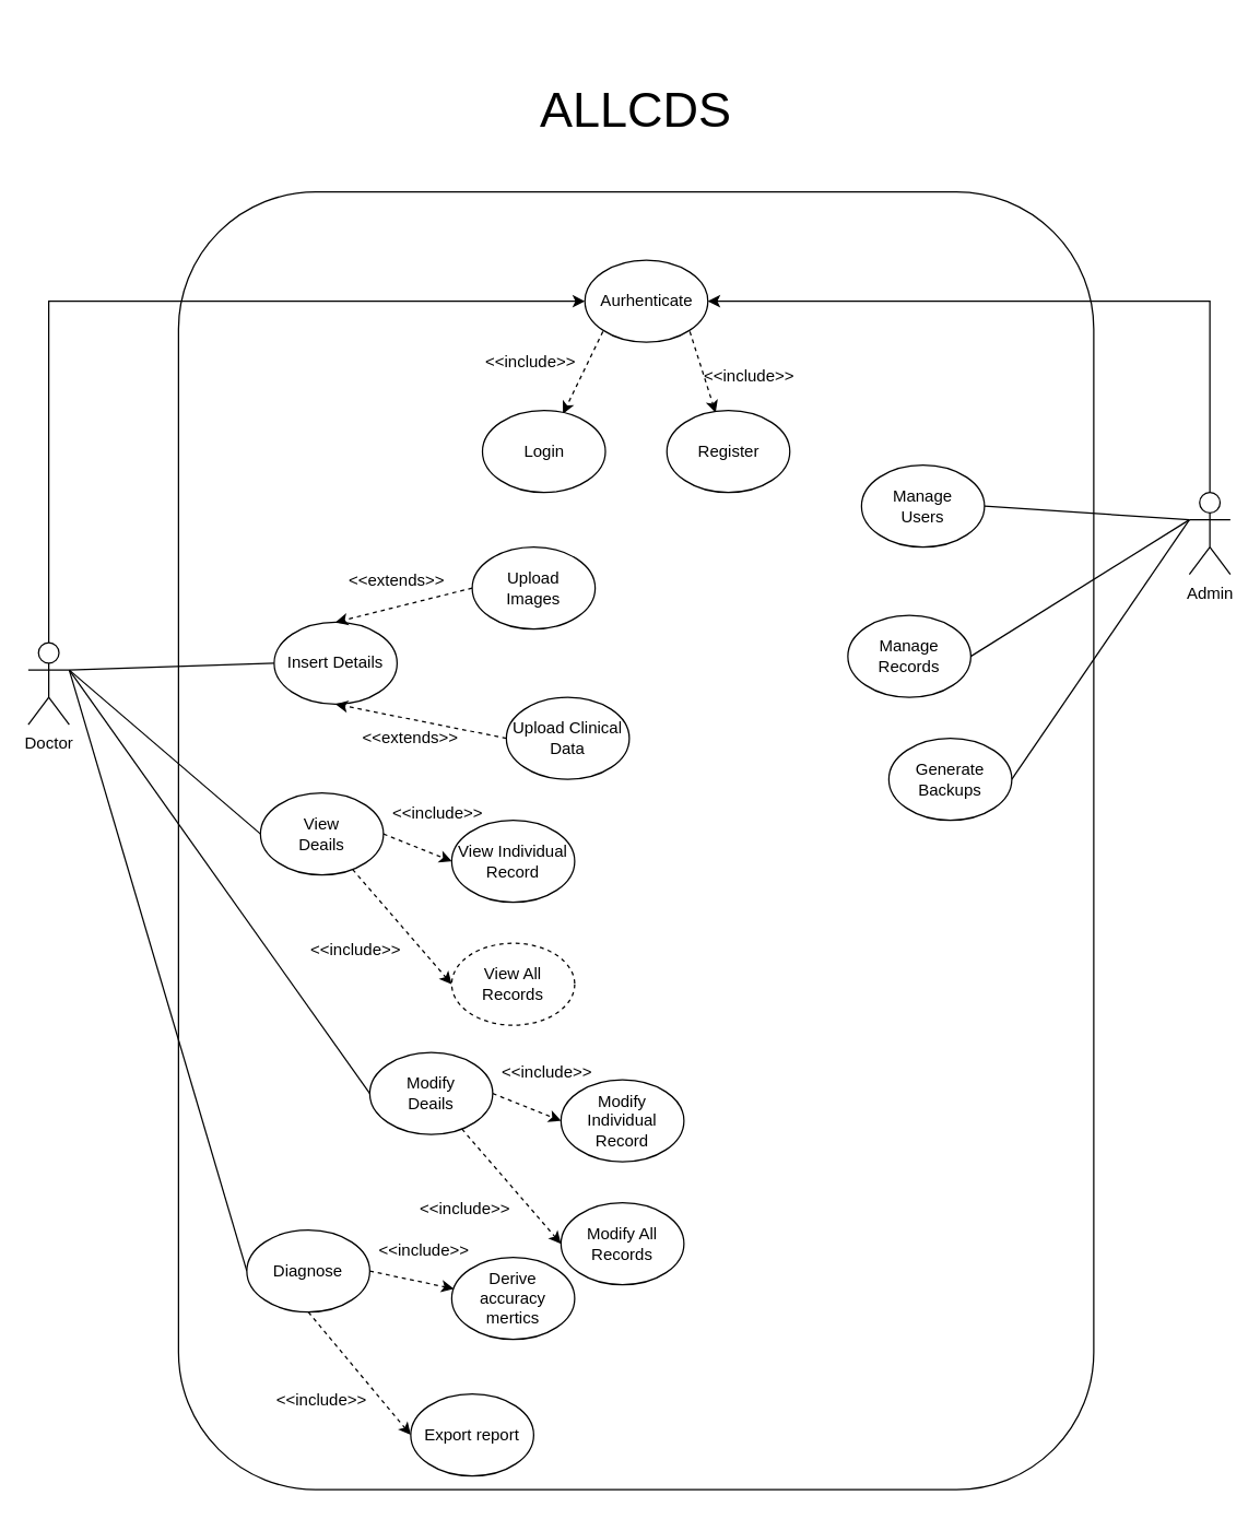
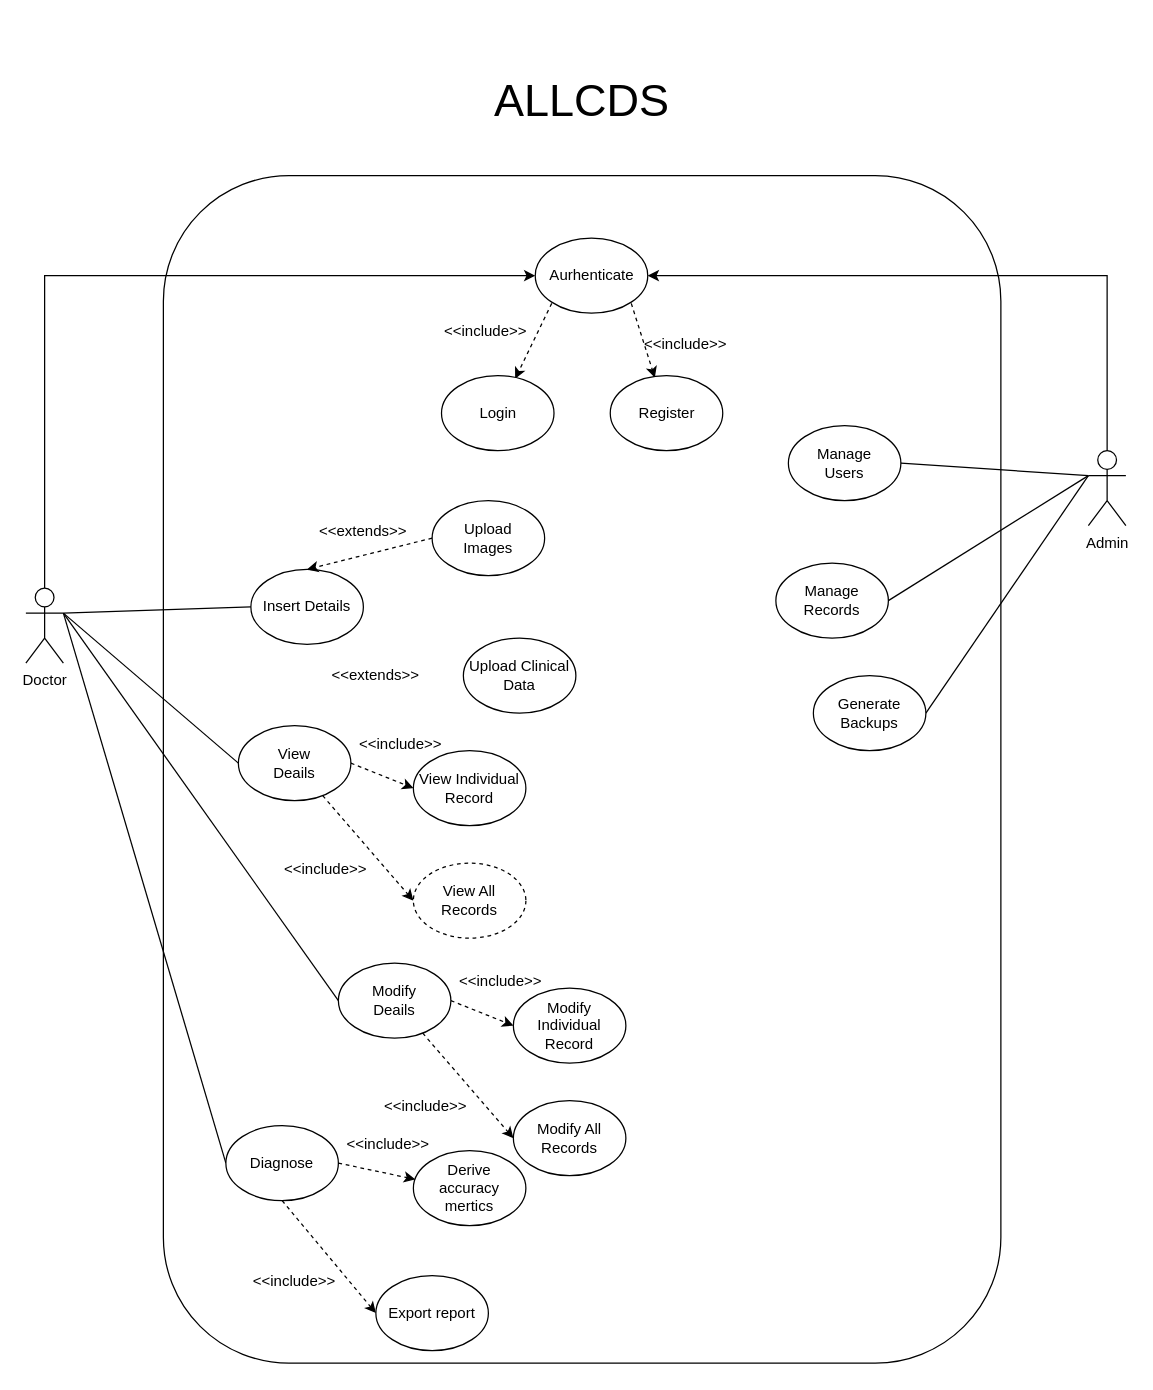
- <mxCell id="25" style="rounded=0;orthogonalLoop=1;jettySize=auto;html=1;exitX=0;exitY=0.5;exitDx=0;exitDy=0;entryX=0.5;entryY=1;entryDx=0;entryDy=0;dashed=1;" edge="1" parent="1" source="26" target="22"><mxGeometry relative="1" as="geometry" /></mxCell>
